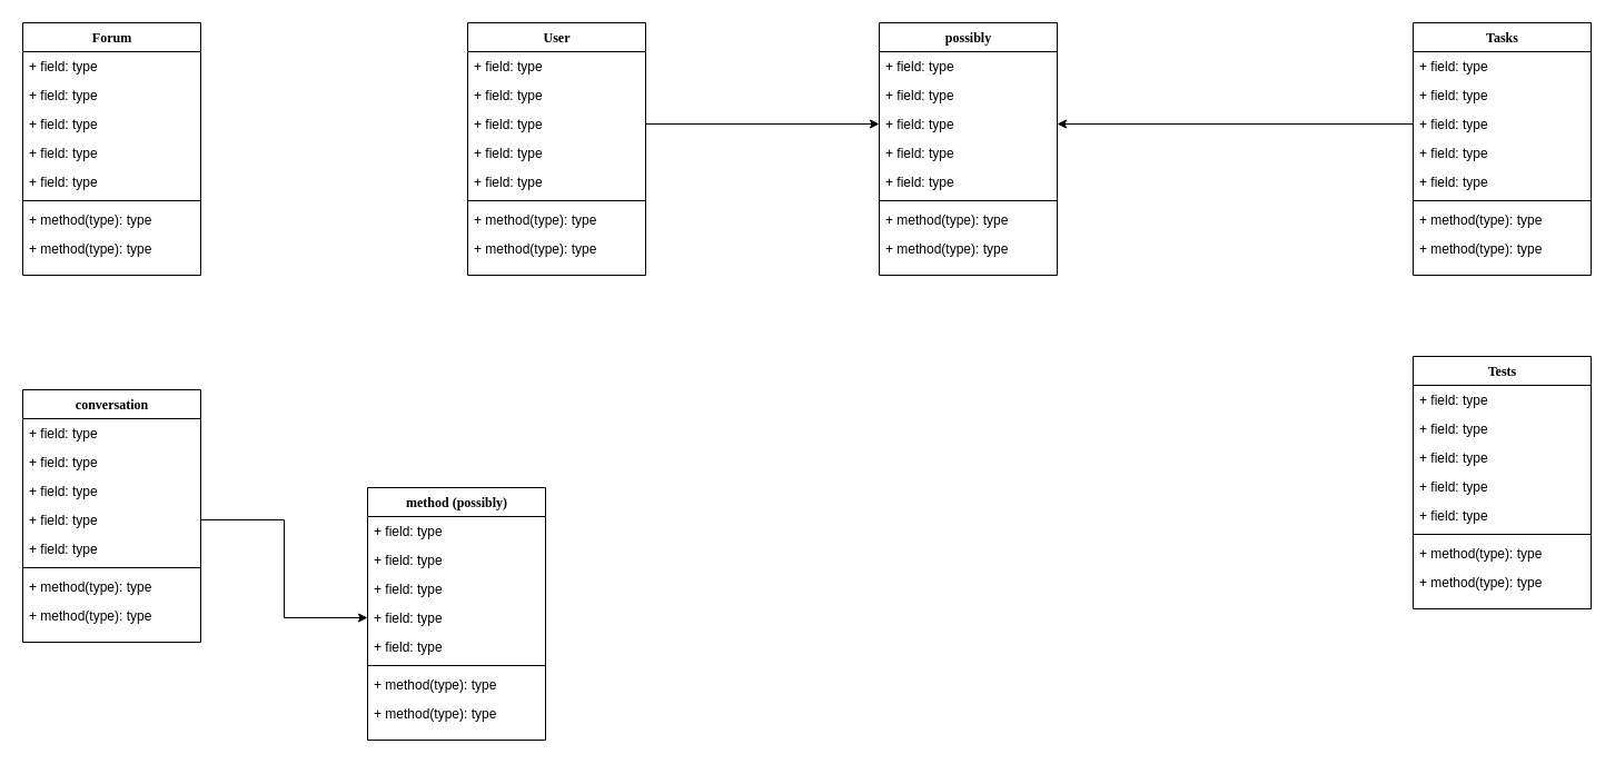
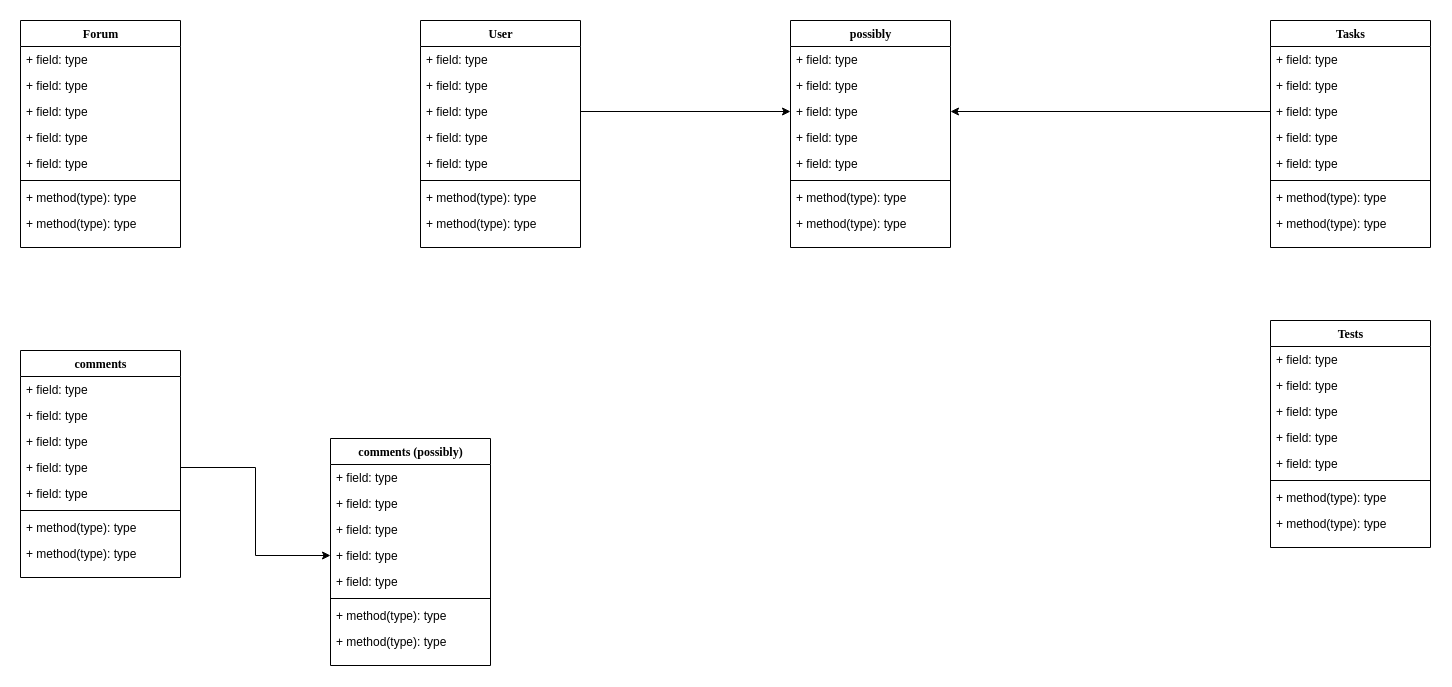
- <mxCell id="50" value="conversation" style="swimlane;html=1;fontStyle=1;align=center;verticalAlign=top;childLayout=stackLayout;horizontal=1;startSize=26;horizontalStack=0;resizeParent=1;resizeLast=0;collapsible=1;marginBottom=0;swimlaneFillColor=#ffffff;rounded=0;shadow=0;comic=0;labelBackgroundColor=none;strokeWidth=1;fillColor=none;fontFamily=Verdana;fontSize=12" vertex="1" parent="1"><mxGeometry x="20" y="350" width="160" height="227" as="geometry" /></mxCell>
+ <mxCell id="50" value="comments" style="swimlane;html=1;fontStyle=1;align=center;verticalAlign=top;childLayout=stackLayout;horizontal=1;startSize=26;horizontalStack=0;resizeParent=1;resizeLast=0;collapsible=1;marginBottom=0;swimlaneFillColor=#ffffff;rounded=0;shadow=0;comic=0;labelBackgroundColor=none;strokeWidth=1;fillColor=none;fontFamily=Verdana;fontSize=12" vertex="1" parent="1"><mxGeometry x="20" y="350" width="160" height="227" as="geometry" /></mxCell>
- <mxCell id="59" value="method (possibly)" style="swimlane;html=1;fontStyle=1;align=center;verticalAlign=top;childLayout=stackLayout;horizontal=1;startSize=26;horizontalStack=0;resizeParent=1;resizeLast=0;collapsible=1;marginBottom=0;swimlaneFillColor=#ffffff;rounded=0;shadow=0;comic=0;labelBackgroundColor=none;strokeWidth=1;fillColor=none;fontFamily=Verdana;fontSize=12" vertex="1" parent="1"><mxGeometry x="330" y="438" width="160" height="227" as="geometry" /></mxCell>
+ <mxCell id="59" value="comments (possibly)" style="swimlane;html=1;fontStyle=1;align=center;verticalAlign=top;childLayout=stackLayout;horizontal=1;startSize=26;horizontalStack=0;resizeParent=1;resizeLast=0;collapsible=1;marginBottom=0;swimlaneFillColor=#ffffff;rounded=0;shadow=0;comic=0;labelBackgroundColor=none;strokeWidth=1;fillColor=none;fontFamily=Verdana;fontSize=12" vertex="1" parent="1"><mxGeometry x="330" y="438" width="160" height="227" as="geometry" /></mxCell>
